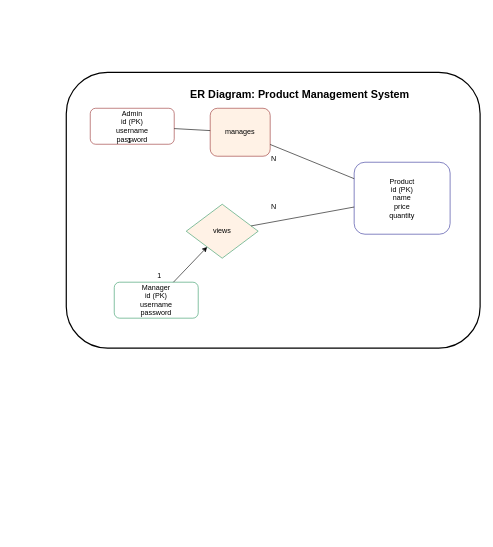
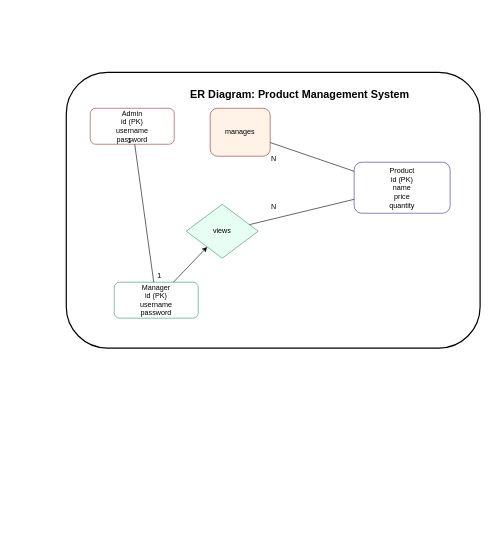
- <mxCell id="10" style="endArrow=none;html=1;" edge="1" parent="1" source="6" target="8"><mxGeometry relative="1" as="geometry" /></mxCell>
+ <mxCell id="10" style="endArrow=none;html=1;" edge="1" parent="1" source="6" target="7"><mxGeometry relative="1" as="geometry" /></mxCell>
- <mxCell id="5" value="Product&#10;id (PK)&#10;name&#10;price&#10;quantity" style="shape=rectangle;whiteSpace=wrap;html=1;rounded=1;strokeColor=#333399;" vertex="1" parent="1"><mxGeometry x="590" y="270" width="160" height="120" as="geometry" /></mxCell>
+ <mxCell id="5" value="Product&#10;id (PK)&#10;name&#10;price&#10;quantity" style="shape=rectangle;whiteSpace=wrap;html=1;rounded=1;strokeColor=#333399;" vertex="1" parent="1"><mxGeometry x="590" y="270" width="160" height="85" as="geometry" /></mxCell>
- <mxCell id="9" value="views" style="rhombus;whiteSpace=wrap;html=1;strokeColor=#339966;fillColor=#fff2e6;" vertex="1" parent="1"><mxGeometry x="310" y="340" width="120" height="90" as="geometry" /></mxCell>
+ <mxCell id="9" value="views" style="rhombus;whiteSpace=wrap;html=1;strokeColor=#339966;fillColor=#e6fff2;" vertex="1" parent="1"><mxGeometry x="310" y="340" width="120" height="90" as="geometry" /></mxCell>
